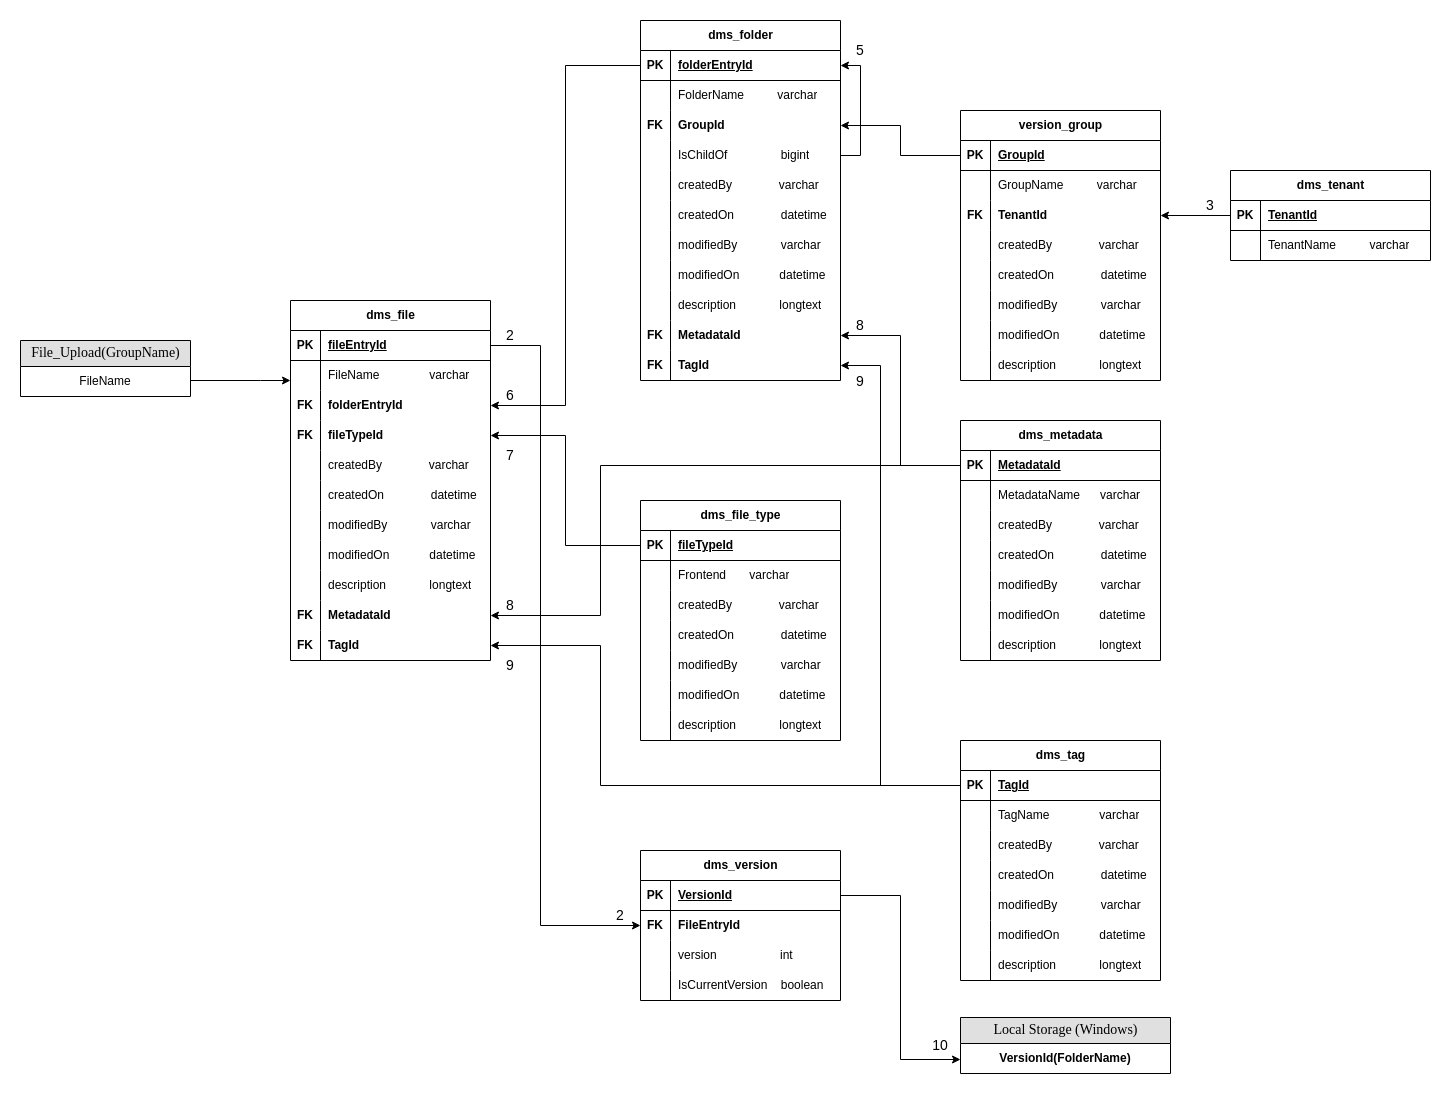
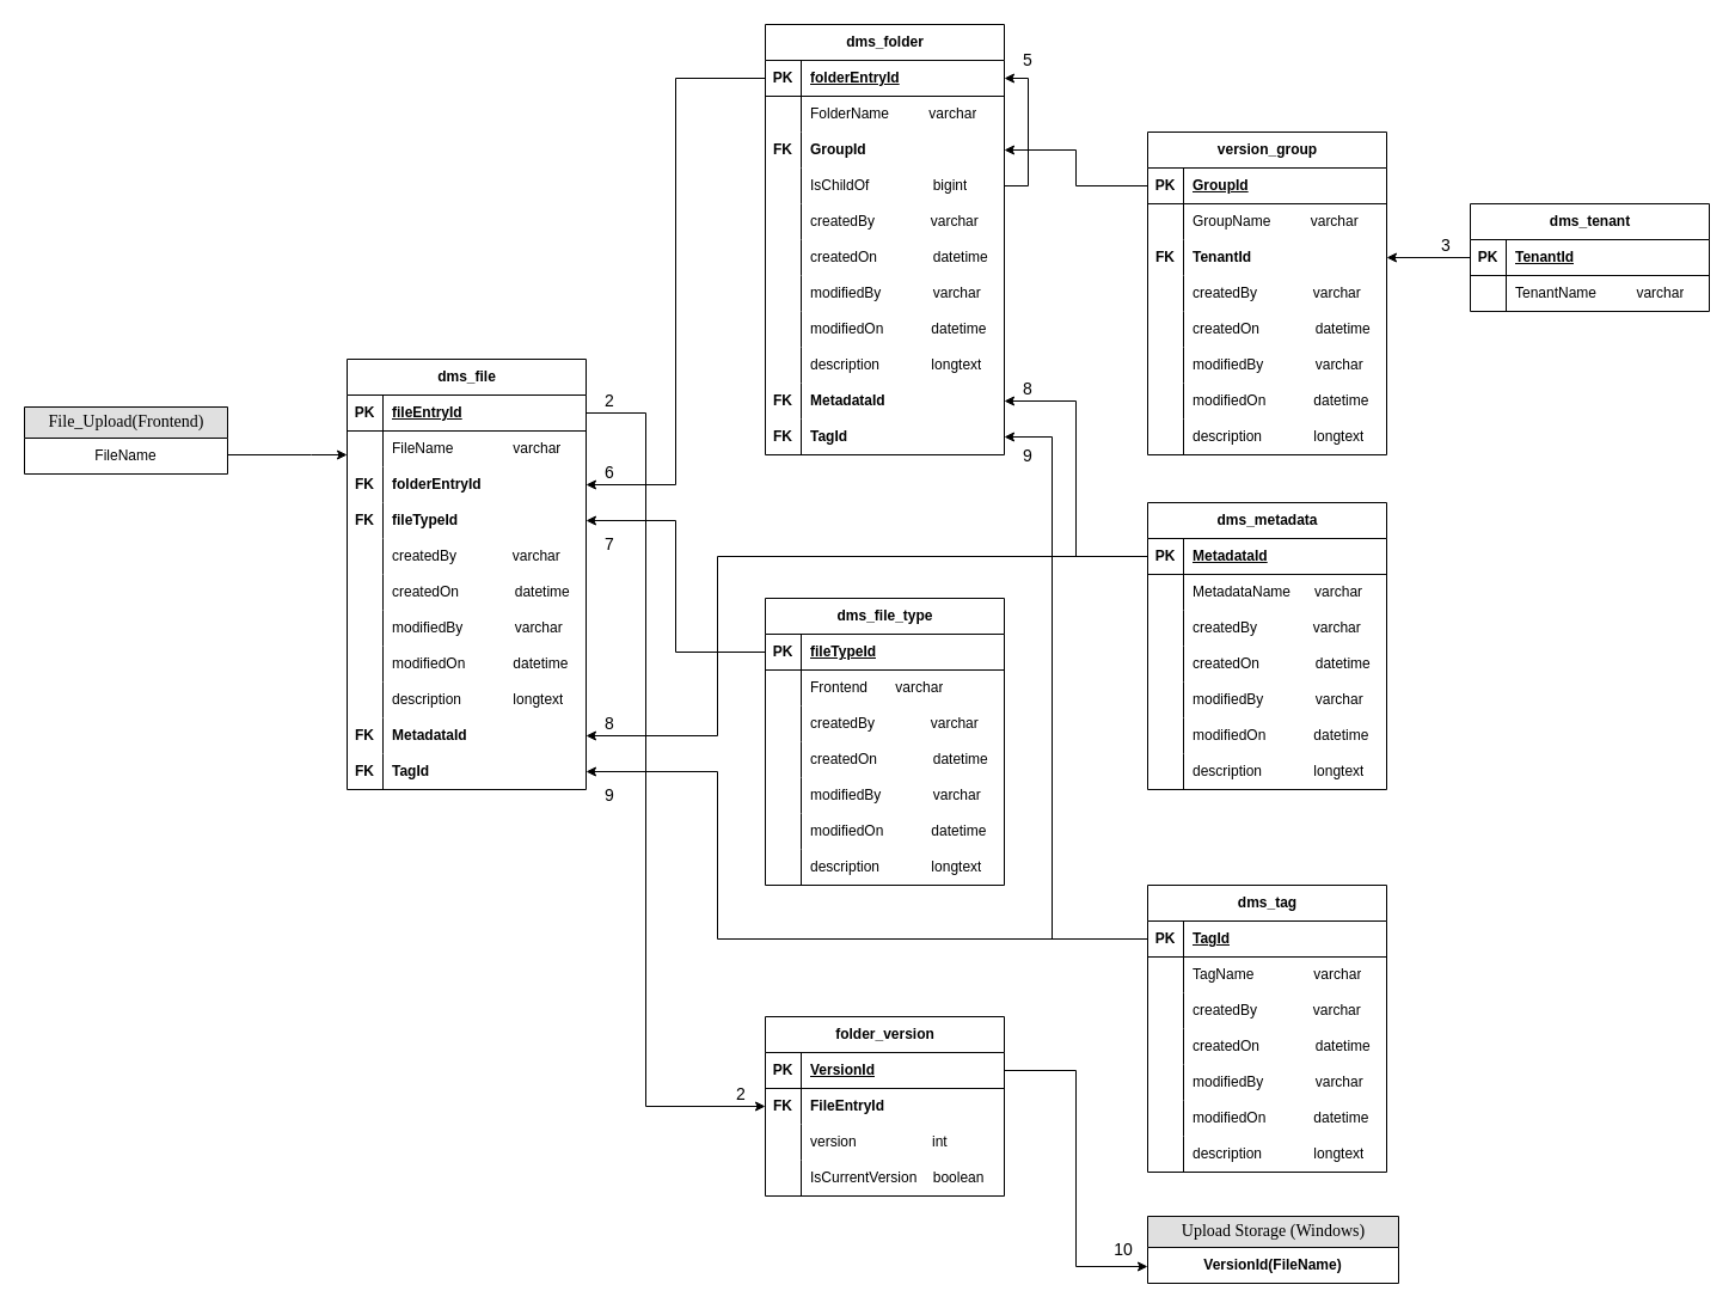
- <mxCell id="3" value="File_Upload(GroupName)" style="swimlane;html=1;fontStyle=0;childLayout=stackLayout;horizontal=1;startSize=26;fillColor=#e0e0e0;horizontalStack=0;resizeParent=1;resizeLast=0;collapsible=1;marginBottom=0;swimlaneFillColor=#ffffff;align=center;rounded=0;shadow=0;comic=0;labelBackgroundColor=none;strokeWidth=1;fontFamily=Verdana;fontSize=14" vertex="1" parent="1"><mxGeometry x="20" y="340" width="170" height="56" as="geometry" /></mxCell>
+ <mxCell id="3" value="File_Upload(Frontend)" style="swimlane;html=1;fontStyle=0;childLayout=stackLayout;horizontal=1;startSize=26;fillColor=#e0e0e0;horizontalStack=0;resizeParent=1;resizeLast=0;collapsible=1;marginBottom=0;swimlaneFillColor=#ffffff;align=center;rounded=0;shadow=0;comic=0;labelBackgroundColor=none;strokeWidth=1;fontFamily=Verdana;fontSize=14" vertex="1" parent="1"><mxGeometry x="20" y="340" width="170" height="56" as="geometry" /></mxCell>
- <mxCell id="139" value="dms_version" style="shape=table;startSize=30;container=1;collapsible=1;childLayout=tableLayout;fixedRows=1;rowLines=0;fontStyle=1;align=center;resizeLast=1;html=1;" vertex="1" parent="1"><mxGeometry x="640" y="850" width="200" height="150" as="geometry" /></mxCell>
+ <mxCell id="139" value="folder_version" style="shape=table;startSize=30;container=1;collapsible=1;childLayout=tableLayout;fixedRows=1;rowLines=0;fontStyle=1;align=center;resizeLast=1;html=1;" vertex="1" parent="1"><mxGeometry x="640" y="850" width="200" height="150" as="geometry" /></mxCell>
- <mxCell id="205" value="Local Storage (Windows)" style="swimlane;html=1;fontStyle=0;childLayout=stackLayout;horizontal=1;startSize=26;fillColor=#e0e0e0;horizontalStack=0;resizeParent=1;resizeLast=0;collapsible=1;marginBottom=0;swimlaneFillColor=#ffffff;align=center;rounded=0;shadow=0;comic=0;labelBackgroundColor=none;strokeWidth=1;fontFamily=Verdana;fontSize=14" vertex="1" parent="1"><mxGeometry x="960" y="1017" width="210" height="56" as="geometry" /></mxCell>
+ <mxCell id="205" value="Upload Storage (Windows)" style="swimlane;html=1;fontStyle=0;childLayout=stackLayout;horizontal=1;startSize=26;fillColor=#e0e0e0;horizontalStack=0;resizeParent=1;resizeLast=0;collapsible=1;marginBottom=0;swimlaneFillColor=#ffffff;align=center;rounded=0;shadow=0;comic=0;labelBackgroundColor=none;strokeWidth=1;fontFamily=Verdana;fontSize=14" vertex="1" parent="1"><mxGeometry x="960" y="1017" width="210" height="56" as="geometry" /></mxCell>
- <mxCell id="206" value="&lt;br&gt;&lt;table style=&quot;border-collapse:&lt;br/&gt; collapse;width:77pt&quot; width=&quot;103&quot; cellspacing=&quot;0&quot; cellpadding=&quot;0&quot; border=&quot;0&quot;&gt;&lt;tbody&gt;&lt;tr style=&quot;height:14.5pt&quot; height=&quot;19&quot;&gt;  &lt;td style=&quot;height:14.5pt;width:77pt&quot; width=&quot;103&quot; class=&quot;xl63&quot; height=&quot;19&quot;&gt;&lt;b style=&quot;border-color: var(--border-color); text-align: left;&quot;&gt;VersionId(FolderName)&lt;/b&gt;&lt;br&gt;&lt;/td&gt;&lt;/tr&gt;&lt;/tbody&gt;&lt;/table&gt;" style="text;html=1;strokeColor=none;fillColor=none;align=center;verticalAlign=middle;whiteSpace=wrap;rounded=0;" vertex="1" parent="205"><mxGeometry y="26" width="210" height="14" as="geometry" /></mxCell>
+ <mxCell id="206" value="&lt;br&gt;&lt;table style=&quot;border-collapse:&lt;br/&gt; collapse;width:77pt&quot; width=&quot;103&quot; cellspacing=&quot;0&quot; cellpadding=&quot;0&quot; border=&quot;0&quot;&gt;&lt;tbody&gt;&lt;tr style=&quot;height:14.5pt&quot; height=&quot;19&quot;&gt;  &lt;td style=&quot;height:14.5pt;width:77pt&quot; width=&quot;103&quot; class=&quot;xl63&quot; height=&quot;19&quot;&gt;&lt;b style=&quot;border-color: var(--border-color); text-align: left;&quot;&gt;VersionId(FileName)&lt;/b&gt;&lt;br&gt;&lt;/td&gt;&lt;/tr&gt;&lt;/tbody&gt;&lt;/table&gt;" style="text;html=1;strokeColor=none;fillColor=none;align=center;verticalAlign=middle;whiteSpace=wrap;rounded=0;" vertex="1" parent="205"><mxGeometry y="26" width="210" height="14" as="geometry" /></mxCell>
